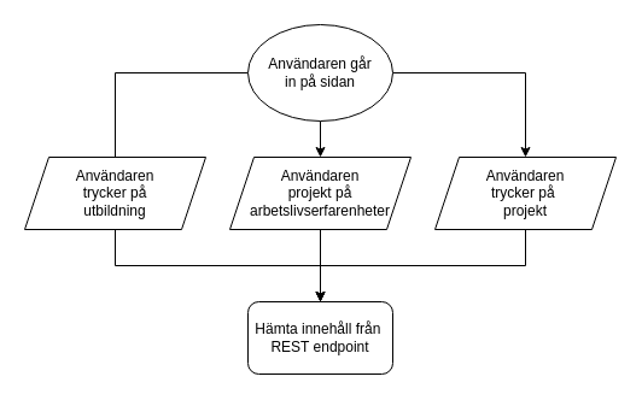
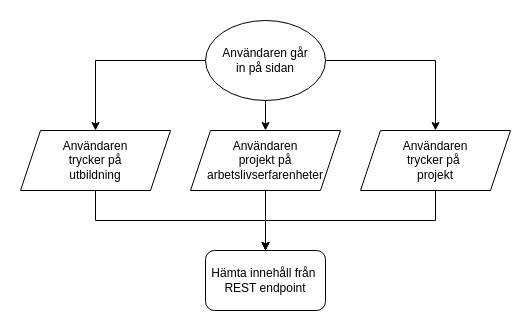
- <mxCell id="3" style="edgeStyle=orthogonalEdgeStyle;rounded=0;orthogonalLoop=1;jettySize=auto;html=1;endArrow=none;" edge="1" parent="1" source="5" target="9"><mxGeometry relative="1" as="geometry" /></mxCell>
+ <mxCell id="3" style="edgeStyle=orthogonalEdgeStyle;rounded=0;orthogonalLoop=1;jettySize=auto;html=1;" edge="1" parent="1" source="5" target="9"><mxGeometry relative="1" as="geometry" /></mxCell>
